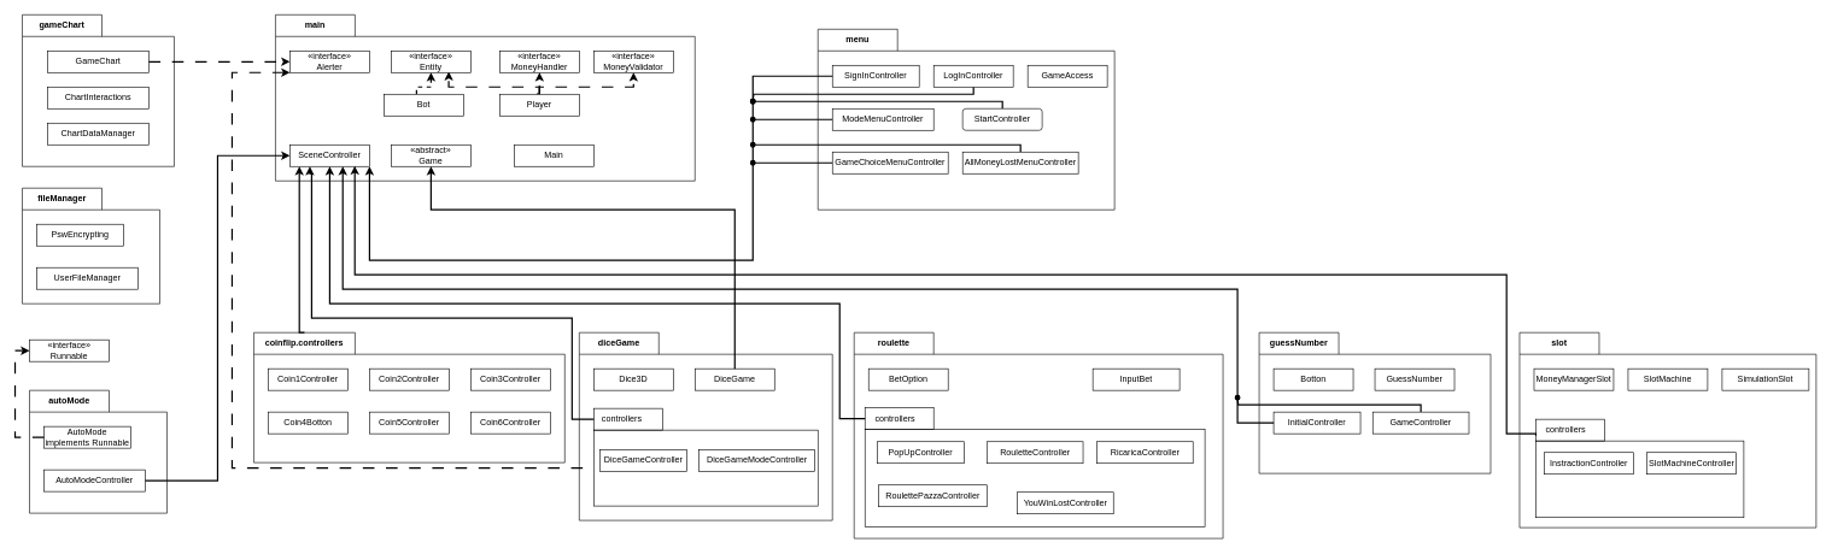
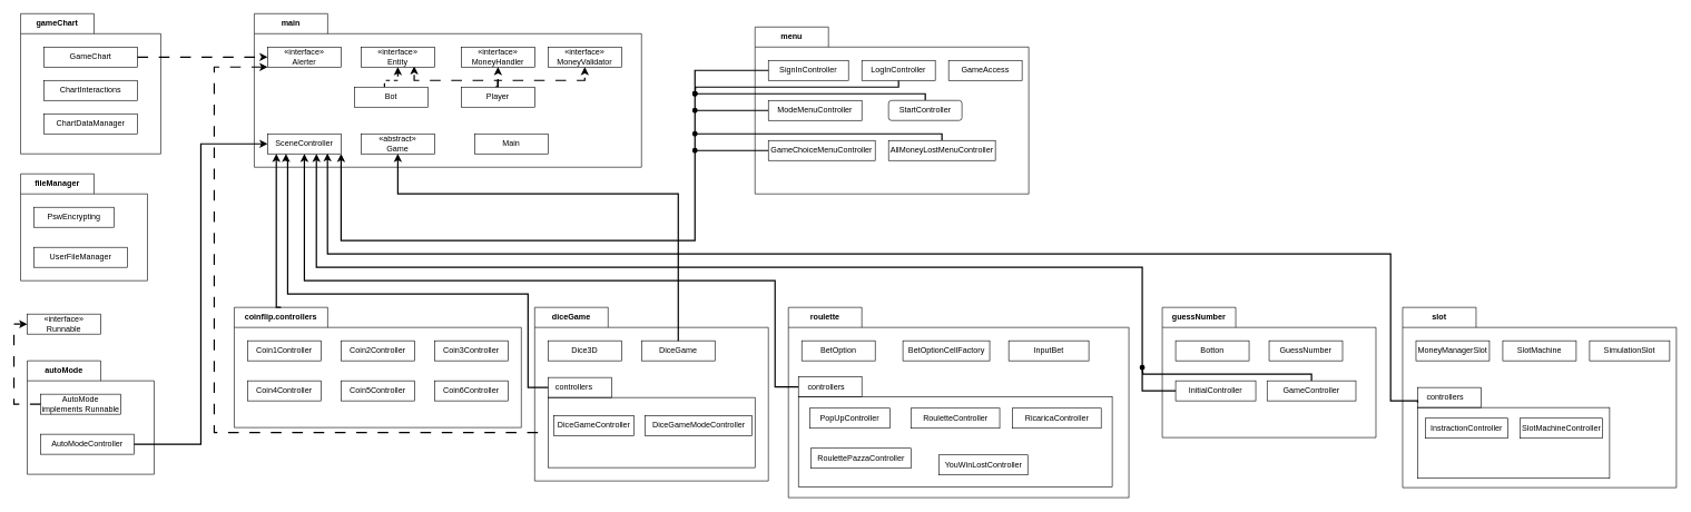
+ <mxCell id="76" value="BetOptionCellFactory" style="html=1;whiteSpace=wrap;" parent="74" vertex="1"><mxGeometry x="171.5" y="50" width="130" height="30" as="geometry" /></mxCell>
- <mxCell id="22" value="Coin4Botton" style="html=1;whiteSpace=wrap;" parent="16" vertex="1"><mxGeometry x="20" y="110" width="110" height="30" as="geometry" /></mxCell>
+ <mxCell id="22" value="Coin4Controller" style="html=1;whiteSpace=wrap;" parent="16" vertex="1"><mxGeometry x="20" y="110" width="110" height="30" as="geometry" /></mxCell>
